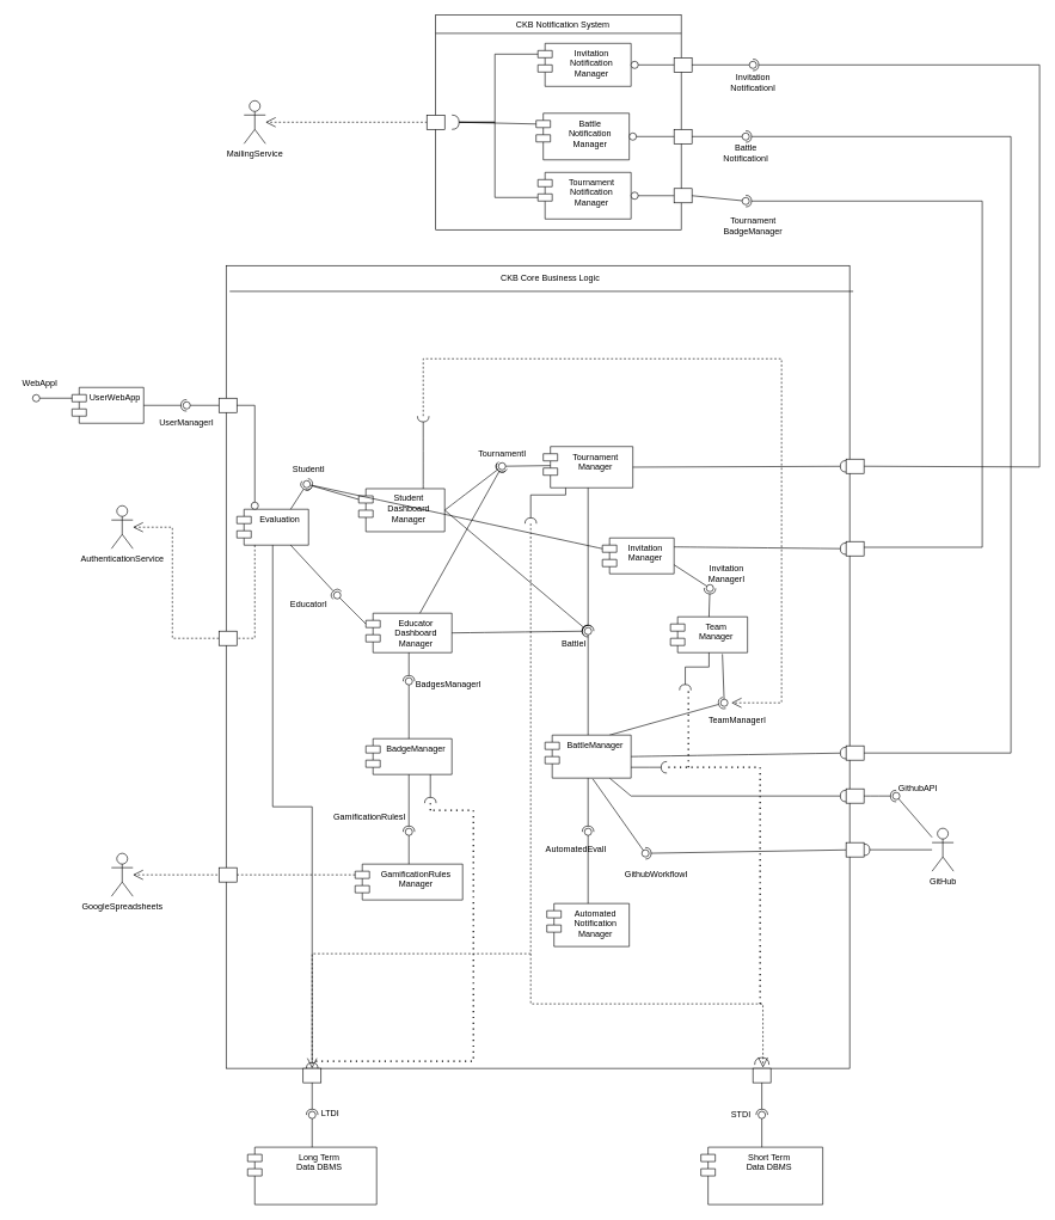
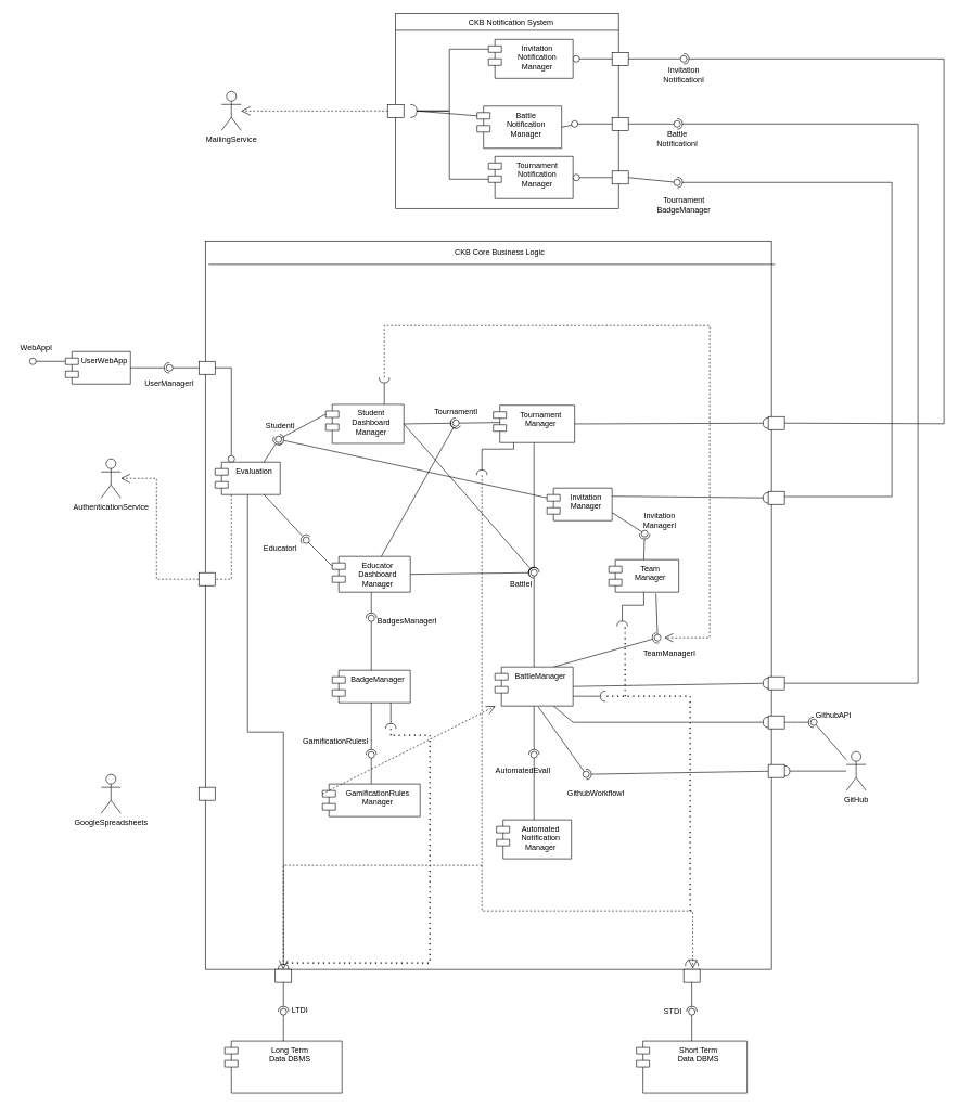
- <mxCell id="81" value="Battle&lt;br&gt;Notification&lt;br&gt;Manager" style="shape=module;align=left;spacingLeft=20;align=center;verticalAlign=top;whiteSpace=wrap;html=1;" parent="1" vertex="1"><mxGeometry x="747.5" y="157.5" width="130" height="65" as="geometry" /></mxCell>
+ <mxCell id="81" value="Battle&lt;br&gt;Notification&lt;br&gt;Manager" style="shape=module;align=left;spacingLeft=20;align=center;verticalAlign=top;whiteSpace=wrap;html=1;" parent="1" vertex="1"><mxGeometry x="732.5" y="162.5" width="130" height="65" as="geometry" /></mxCell>
- <mxCell id="9" value="&lt;div&gt;Student&lt;/div&gt;&lt;div&gt;Dashboard&lt;/div&gt;&lt;div&gt;Manager&lt;/div&gt;" style="shape=module;align=left;spacingLeft=20;align=center;verticalAlign=top;whiteSpace=wrap;html=1;" parent="1" vertex="1"><mxGeometry x="500" y="681.25" width="120" height="60" as="geometry" /></mxCell>
+ <mxCell id="9" value="&lt;div&gt;Student&lt;/div&gt;&lt;div&gt;Dashboard&lt;/div&gt;&lt;div&gt;Manager&lt;/div&gt;" style="shape=module;align=left;spacingLeft=20;align=center;verticalAlign=top;whiteSpace=wrap;html=1;" parent="1" vertex="1"><mxGeometry x="500" y="621.25" width="120" height="60" as="geometry" /></mxCell>
- <mxCell id="46" value="" style="endArrow=open;endSize=12;dashed=1;html=1;rounded=0;exitX=0;exitY=0;exitDx=0;exitDy=15;exitPerimeter=0;" parent="1" source="20" target="24" edge="1"><mxGeometry width="160" relative="1" as="geometry"><mxPoint x="290" y="1315" as="sourcePoint" /><mxPoint x="450" y="1315" as="targetPoint" /></mxGeometry></mxCell>
+ <mxCell id="46" value="" style="endArrow=open;endSize=12;dashed=1;html=1;rounded=0;exitX=0;exitY=0;exitDx=0;exitDy=15;exitPerimeter=0;" parent="1" source="20" target="63" edge="1"><mxGeometry width="160" relative="1" as="geometry"><mxPoint x="290" y="1315" as="sourcePoint" /><mxPoint x="450" y="1315" as="targetPoint" /></mxGeometry></mxCell>
